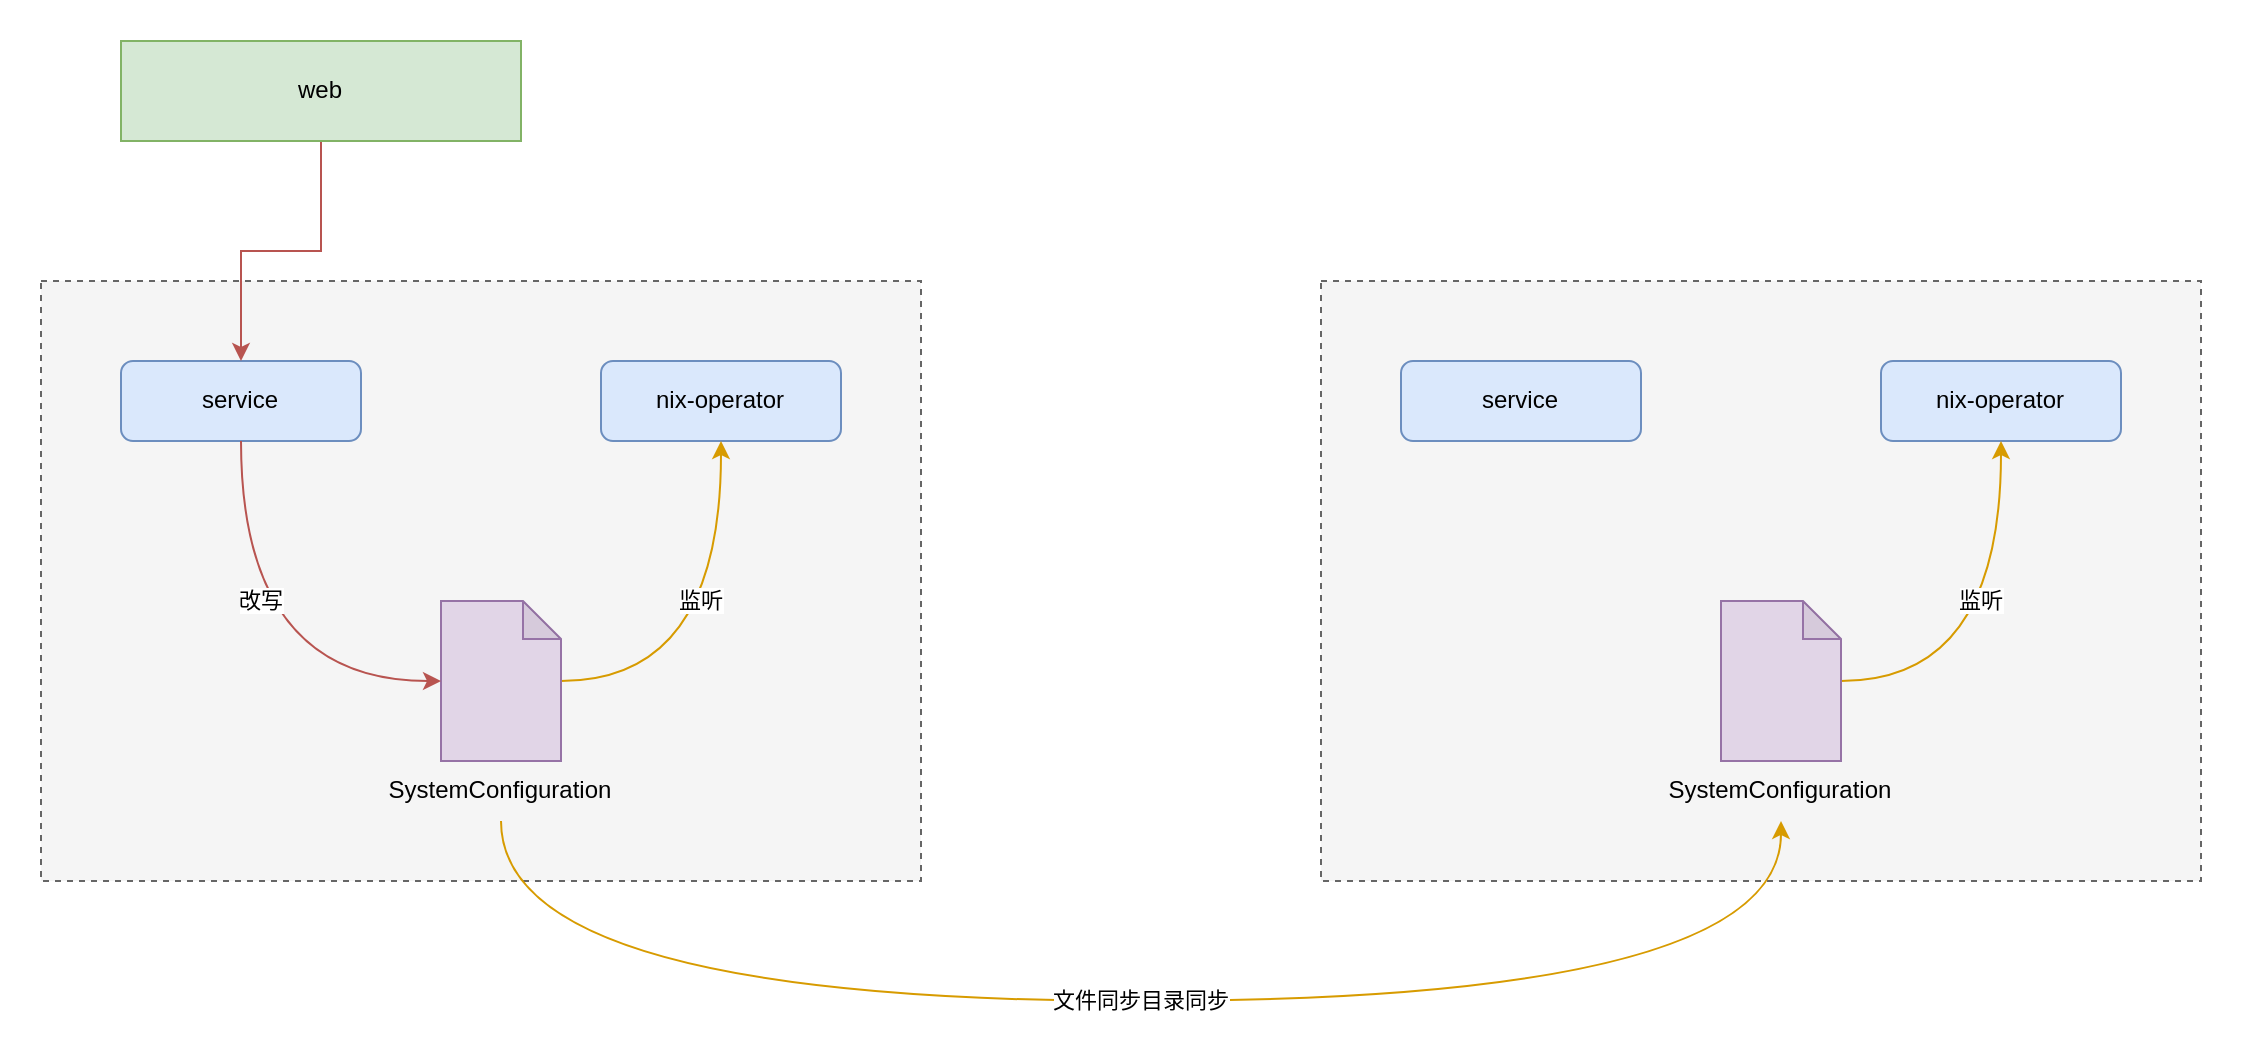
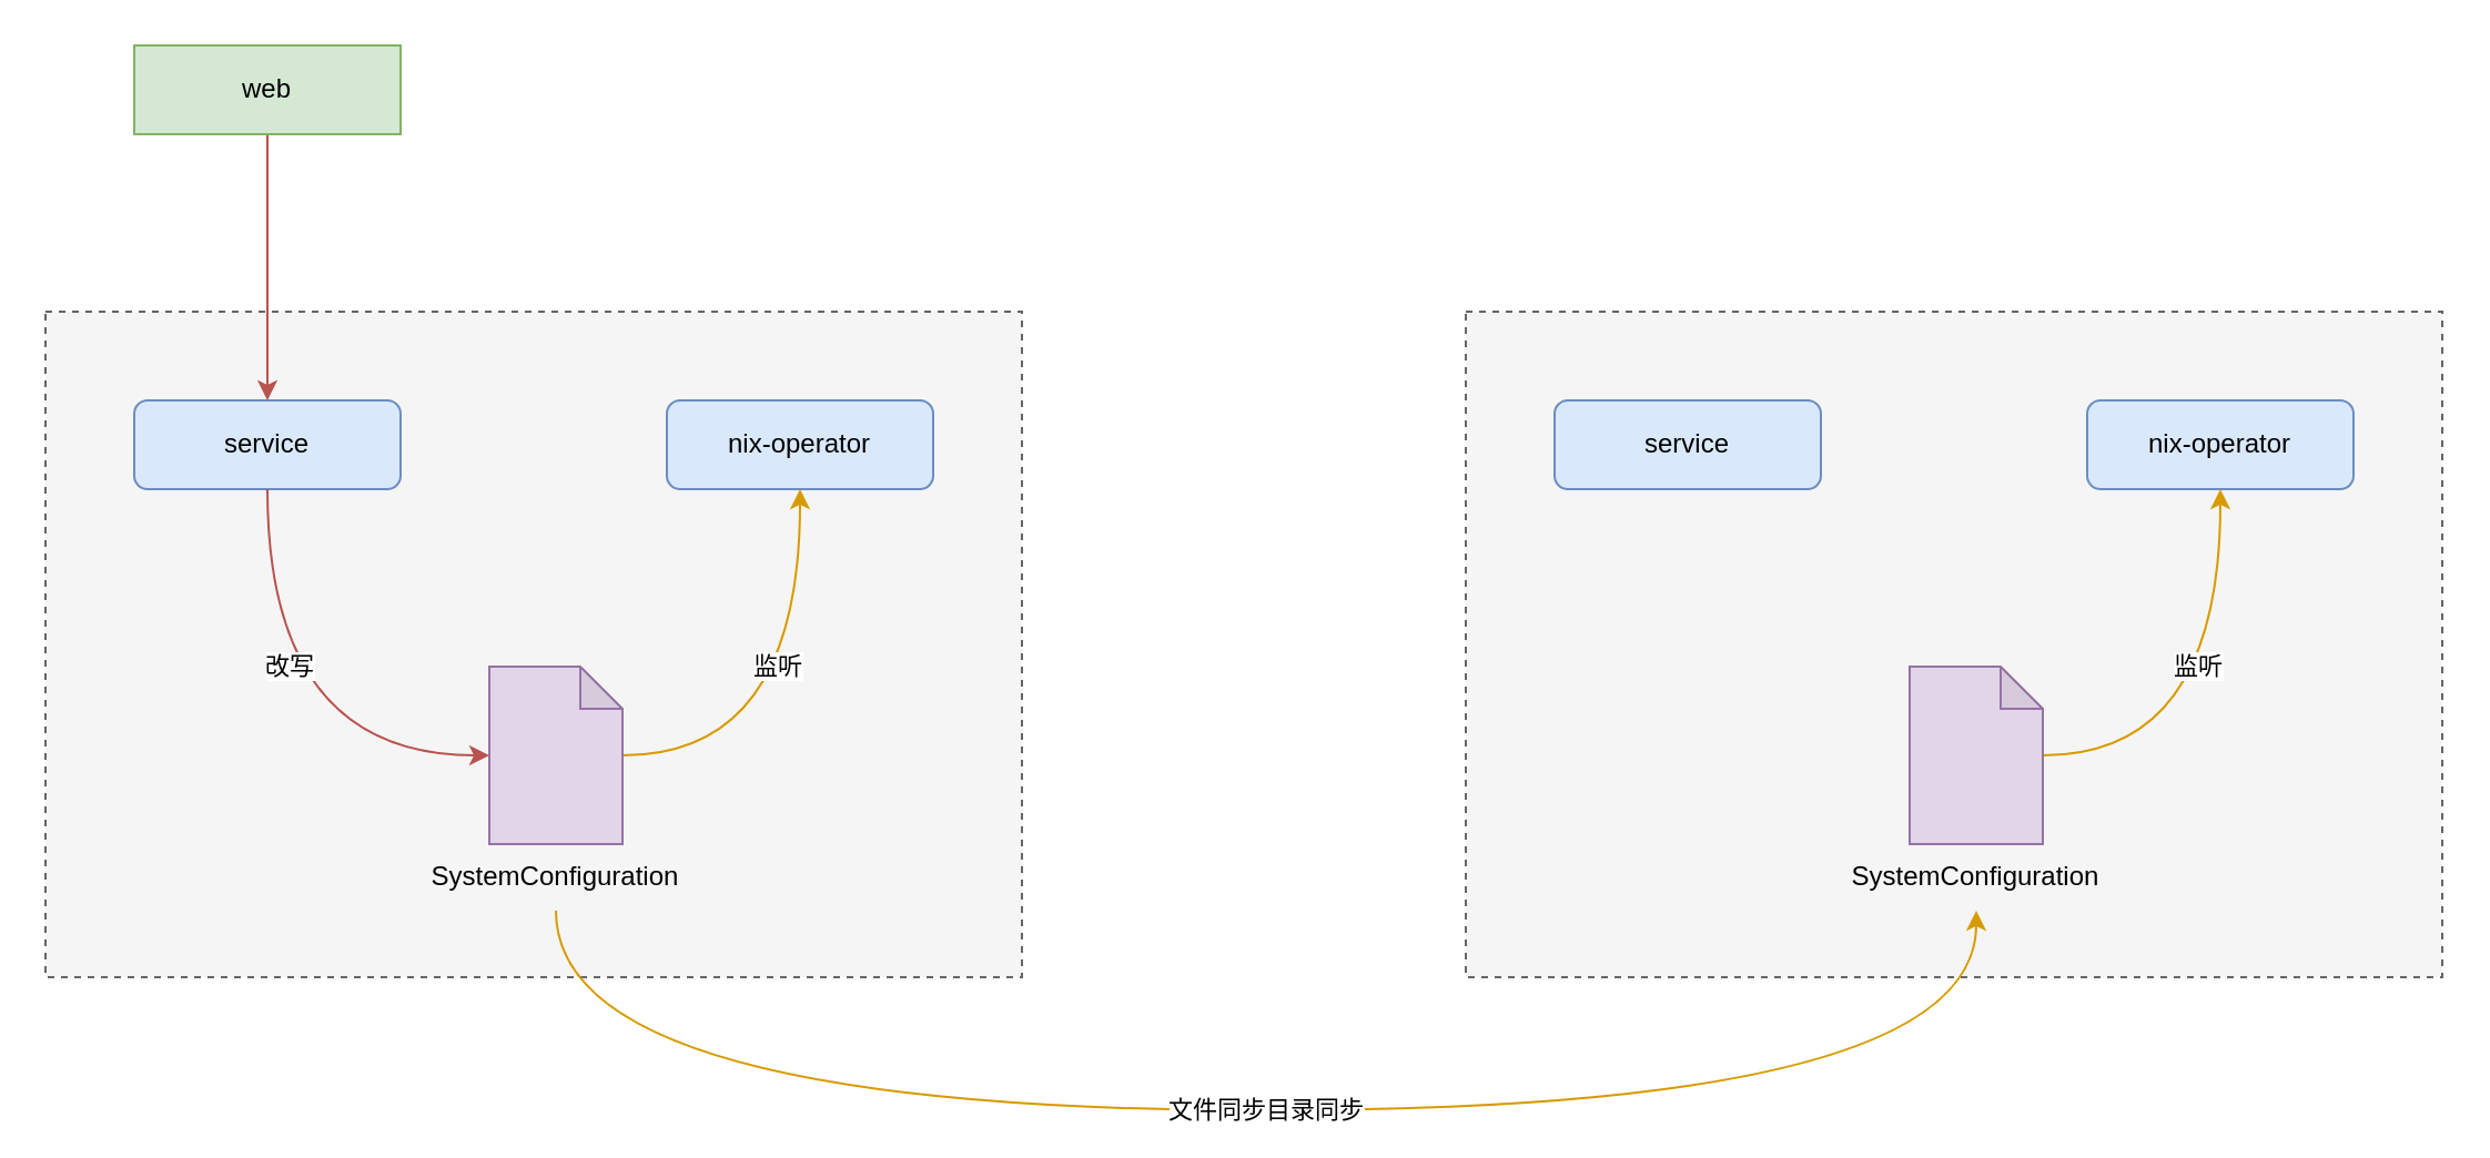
- <mxCell id="17" value="web" style="rounded=0;whiteSpace=wrap;html=1;fillColor=#d5e8d4;strokeColor=#82b366;" vertex="1" parent="1"><mxGeometry x="60" y="20" width="200" height="50" as="geometry" /></mxCell>
+ <mxCell id="17" value="web" style="rounded=0;whiteSpace=wrap;html=1;fillColor=#d5e8d4;strokeColor=#82b366;" vertex="1" parent="1"><mxGeometry x="60" y="20" width="120" height="40" as="geometry" /></mxCell>
